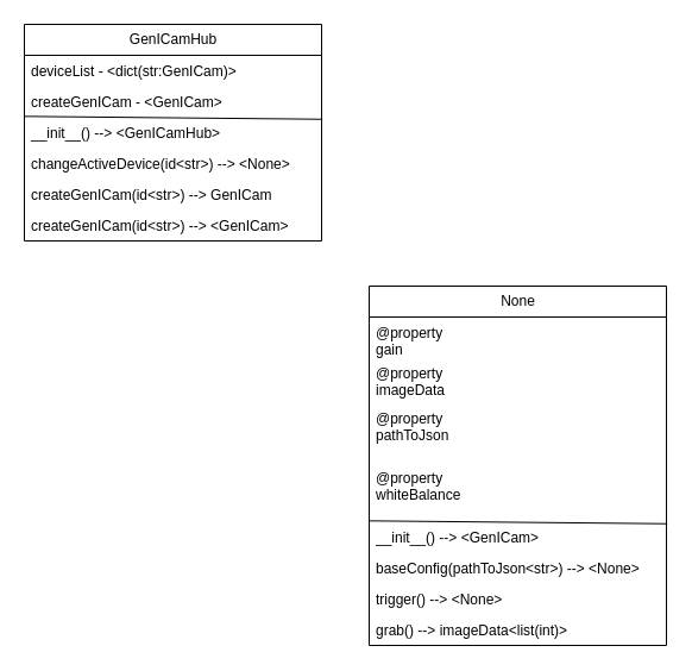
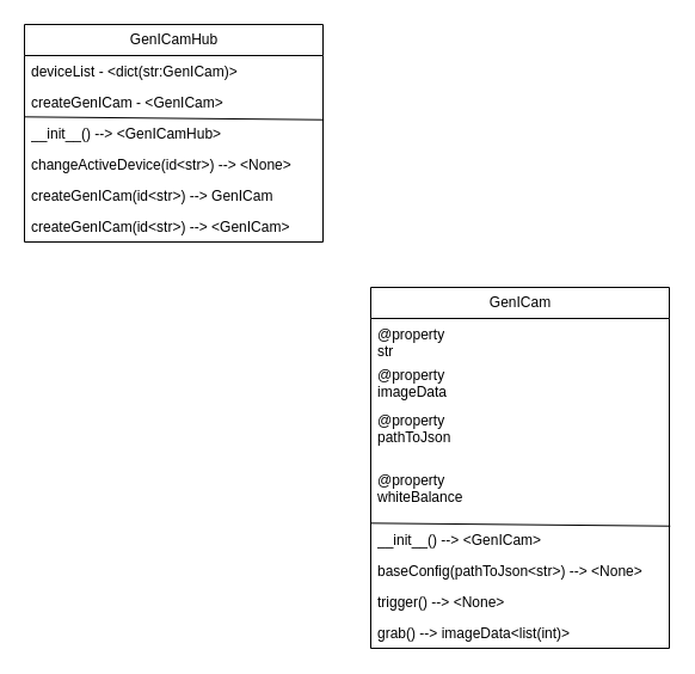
- <mxCell id="10" value="None" style="swimlane;fontStyle=0;childLayout=stackLayout;horizontal=1;startSize=26;fillColor=none;horizontalStack=0;resizeParent=1;resizeParentMax=0;resizeLast=0;collapsible=1;marginBottom=0;html=1;" vertex="1" parent="1"><mxGeometry x="310" y="240" width="250" height="302" as="geometry"><mxRectangle x="370" y="280" width="110" height="30" as="alternateBounds" /></mxGeometry></mxCell>
+ <mxCell id="10" value="GenICam" style="swimlane;fontStyle=0;childLayout=stackLayout;horizontal=1;startSize=26;fillColor=none;horizontalStack=0;resizeParent=1;resizeParentMax=0;resizeLast=0;collapsible=1;marginBottom=0;html=1;" vertex="1" parent="1"><mxGeometry x="310" y="240" width="250" height="302" as="geometry"><mxRectangle x="370" y="280" width="110" height="30" as="alternateBounds" /></mxGeometry></mxCell>
- <mxCell id="11" value="@property&lt;br&gt;gain&amp;nbsp;" style="text;strokeColor=none;fillColor=none;align=left;verticalAlign=top;spacingLeft=4;spacingRight=4;overflow=hidden;rotatable=0;points=[[0,0.5],[1,0.5]];portConstraint=eastwest;whiteSpace=wrap;html=1;" vertex="1" parent="10"><mxGeometry y="26" width="250" height="34" as="geometry" /></mxCell>
+ <mxCell id="11" value="@property&lt;br&gt;str&amp;nbsp;" style="text;strokeColor=none;fillColor=none;align=left;verticalAlign=top;spacingLeft=4;spacingRight=4;overflow=hidden;rotatable=0;points=[[0,0.5],[1,0.5]];portConstraint=eastwest;whiteSpace=wrap;html=1;" vertex="1" parent="10"><mxGeometry y="26" width="250" height="34" as="geometry" /></mxCell>
